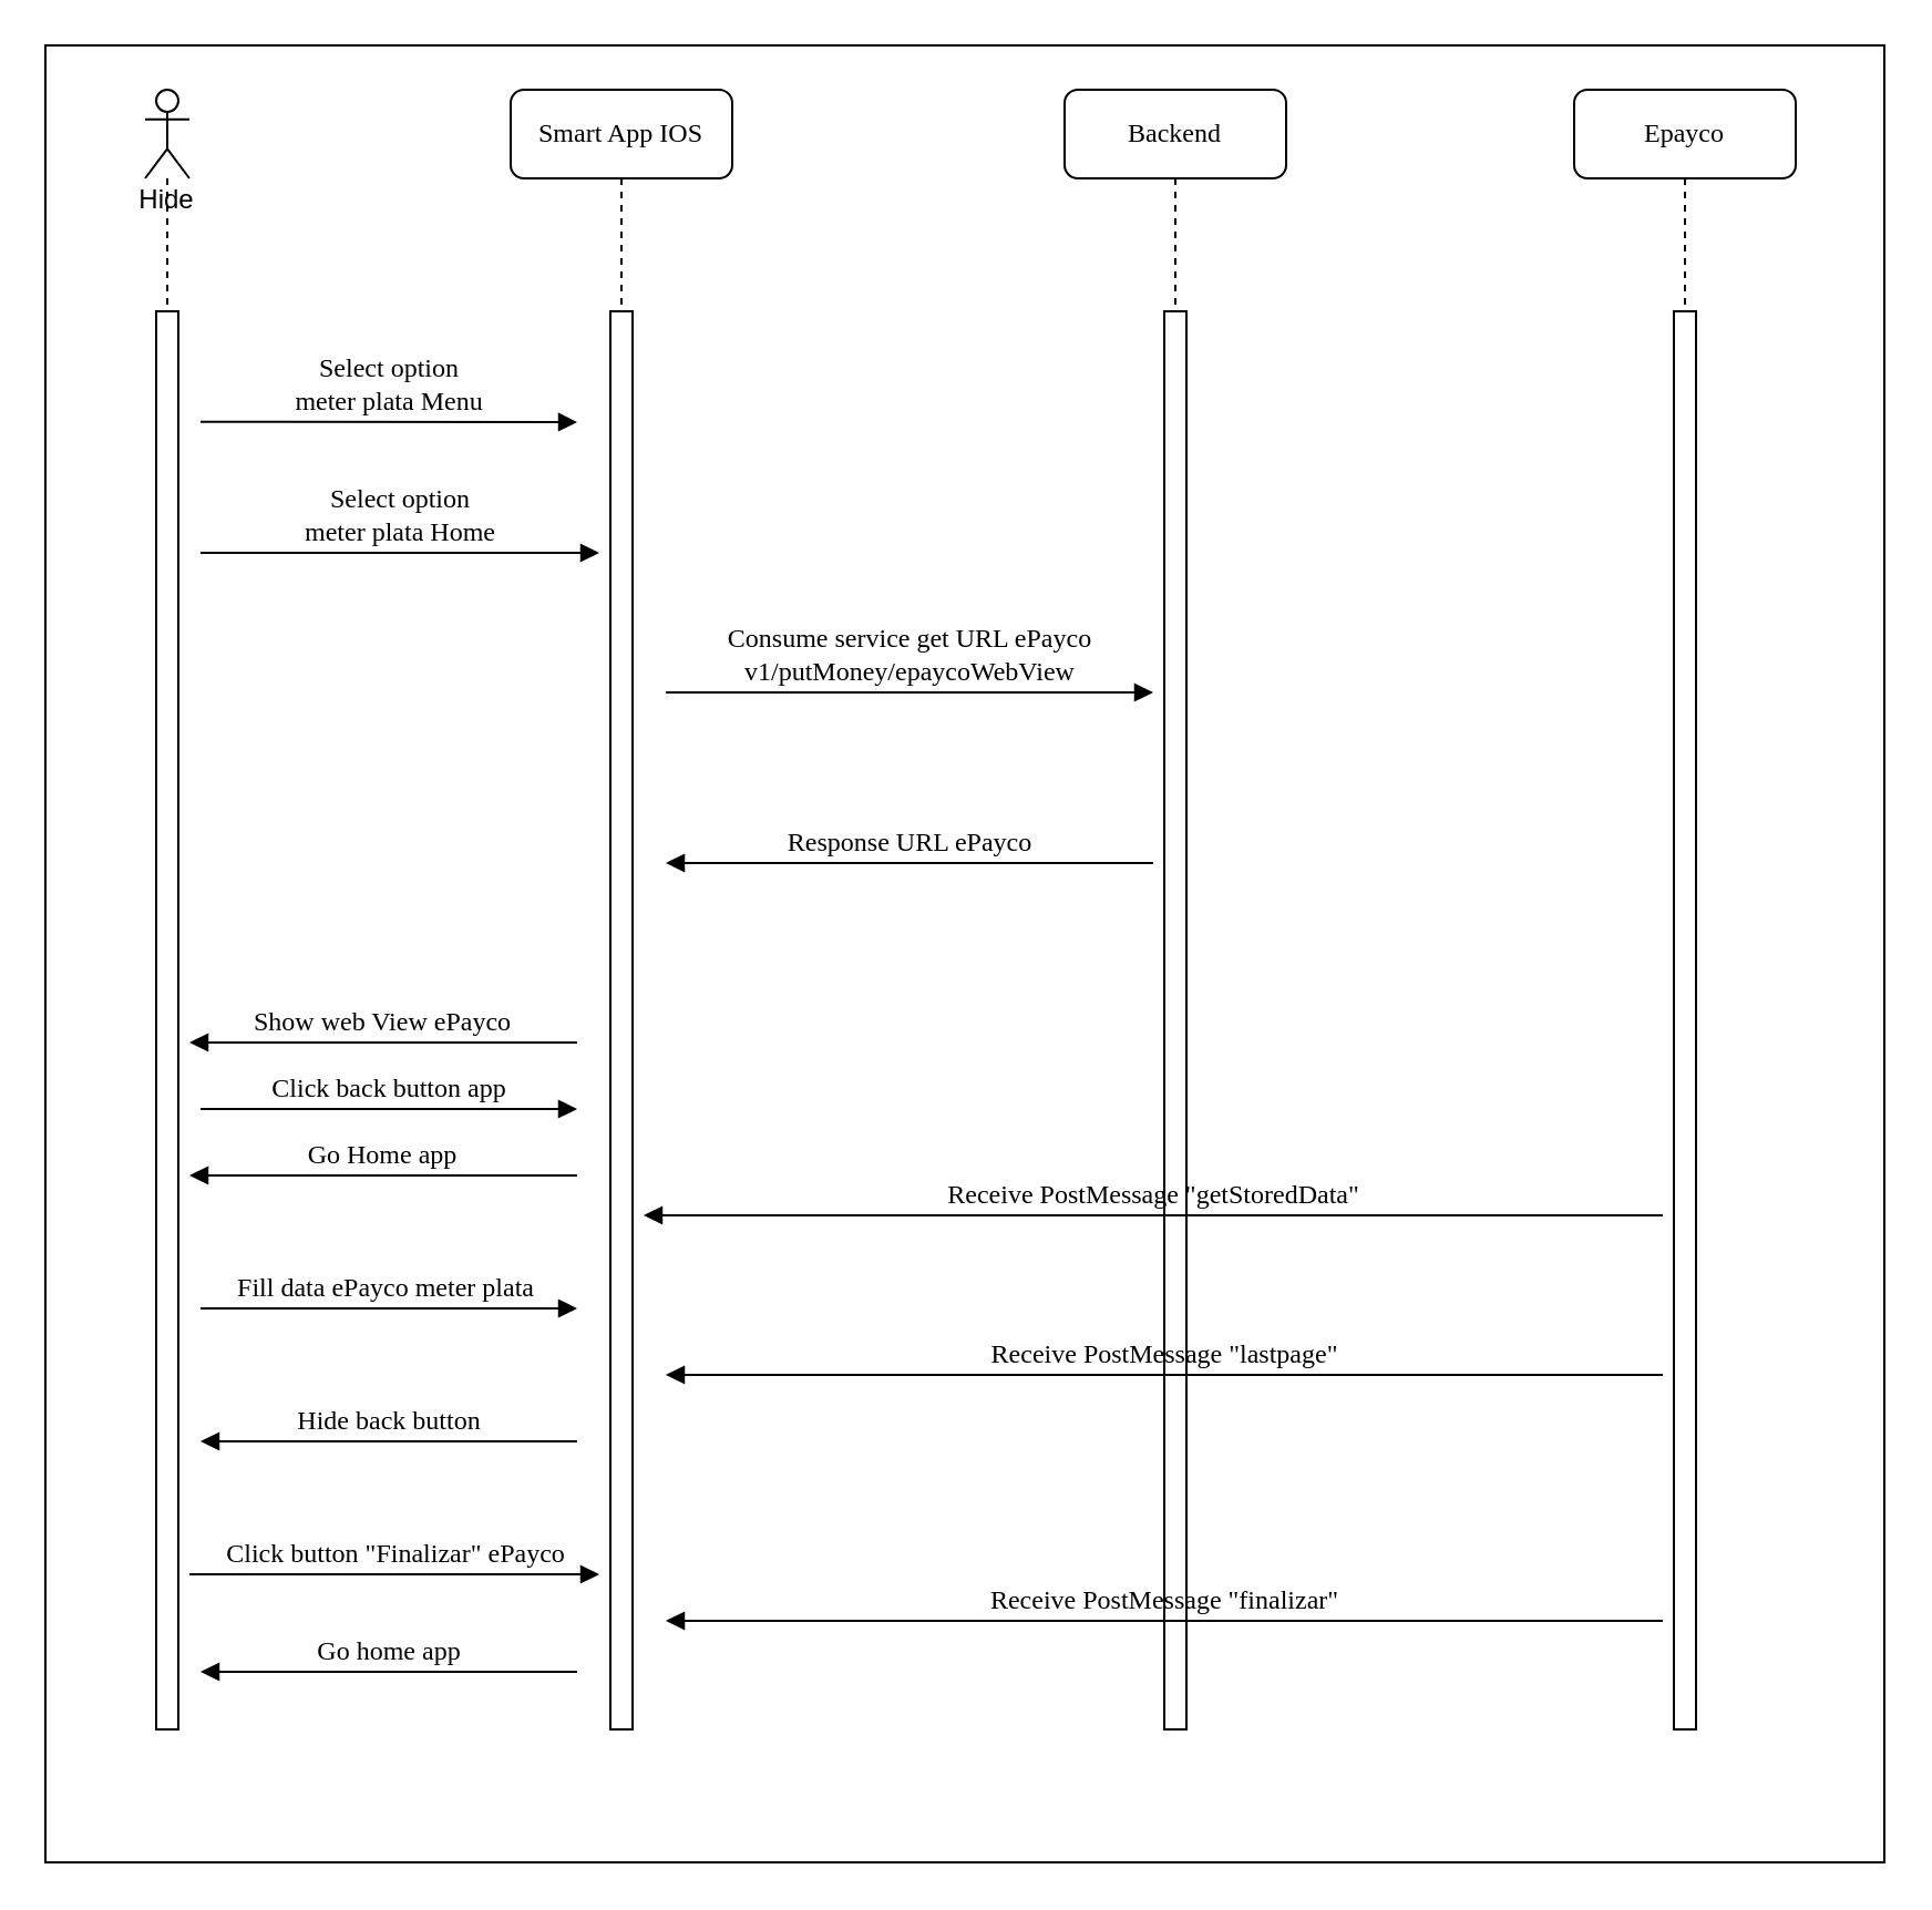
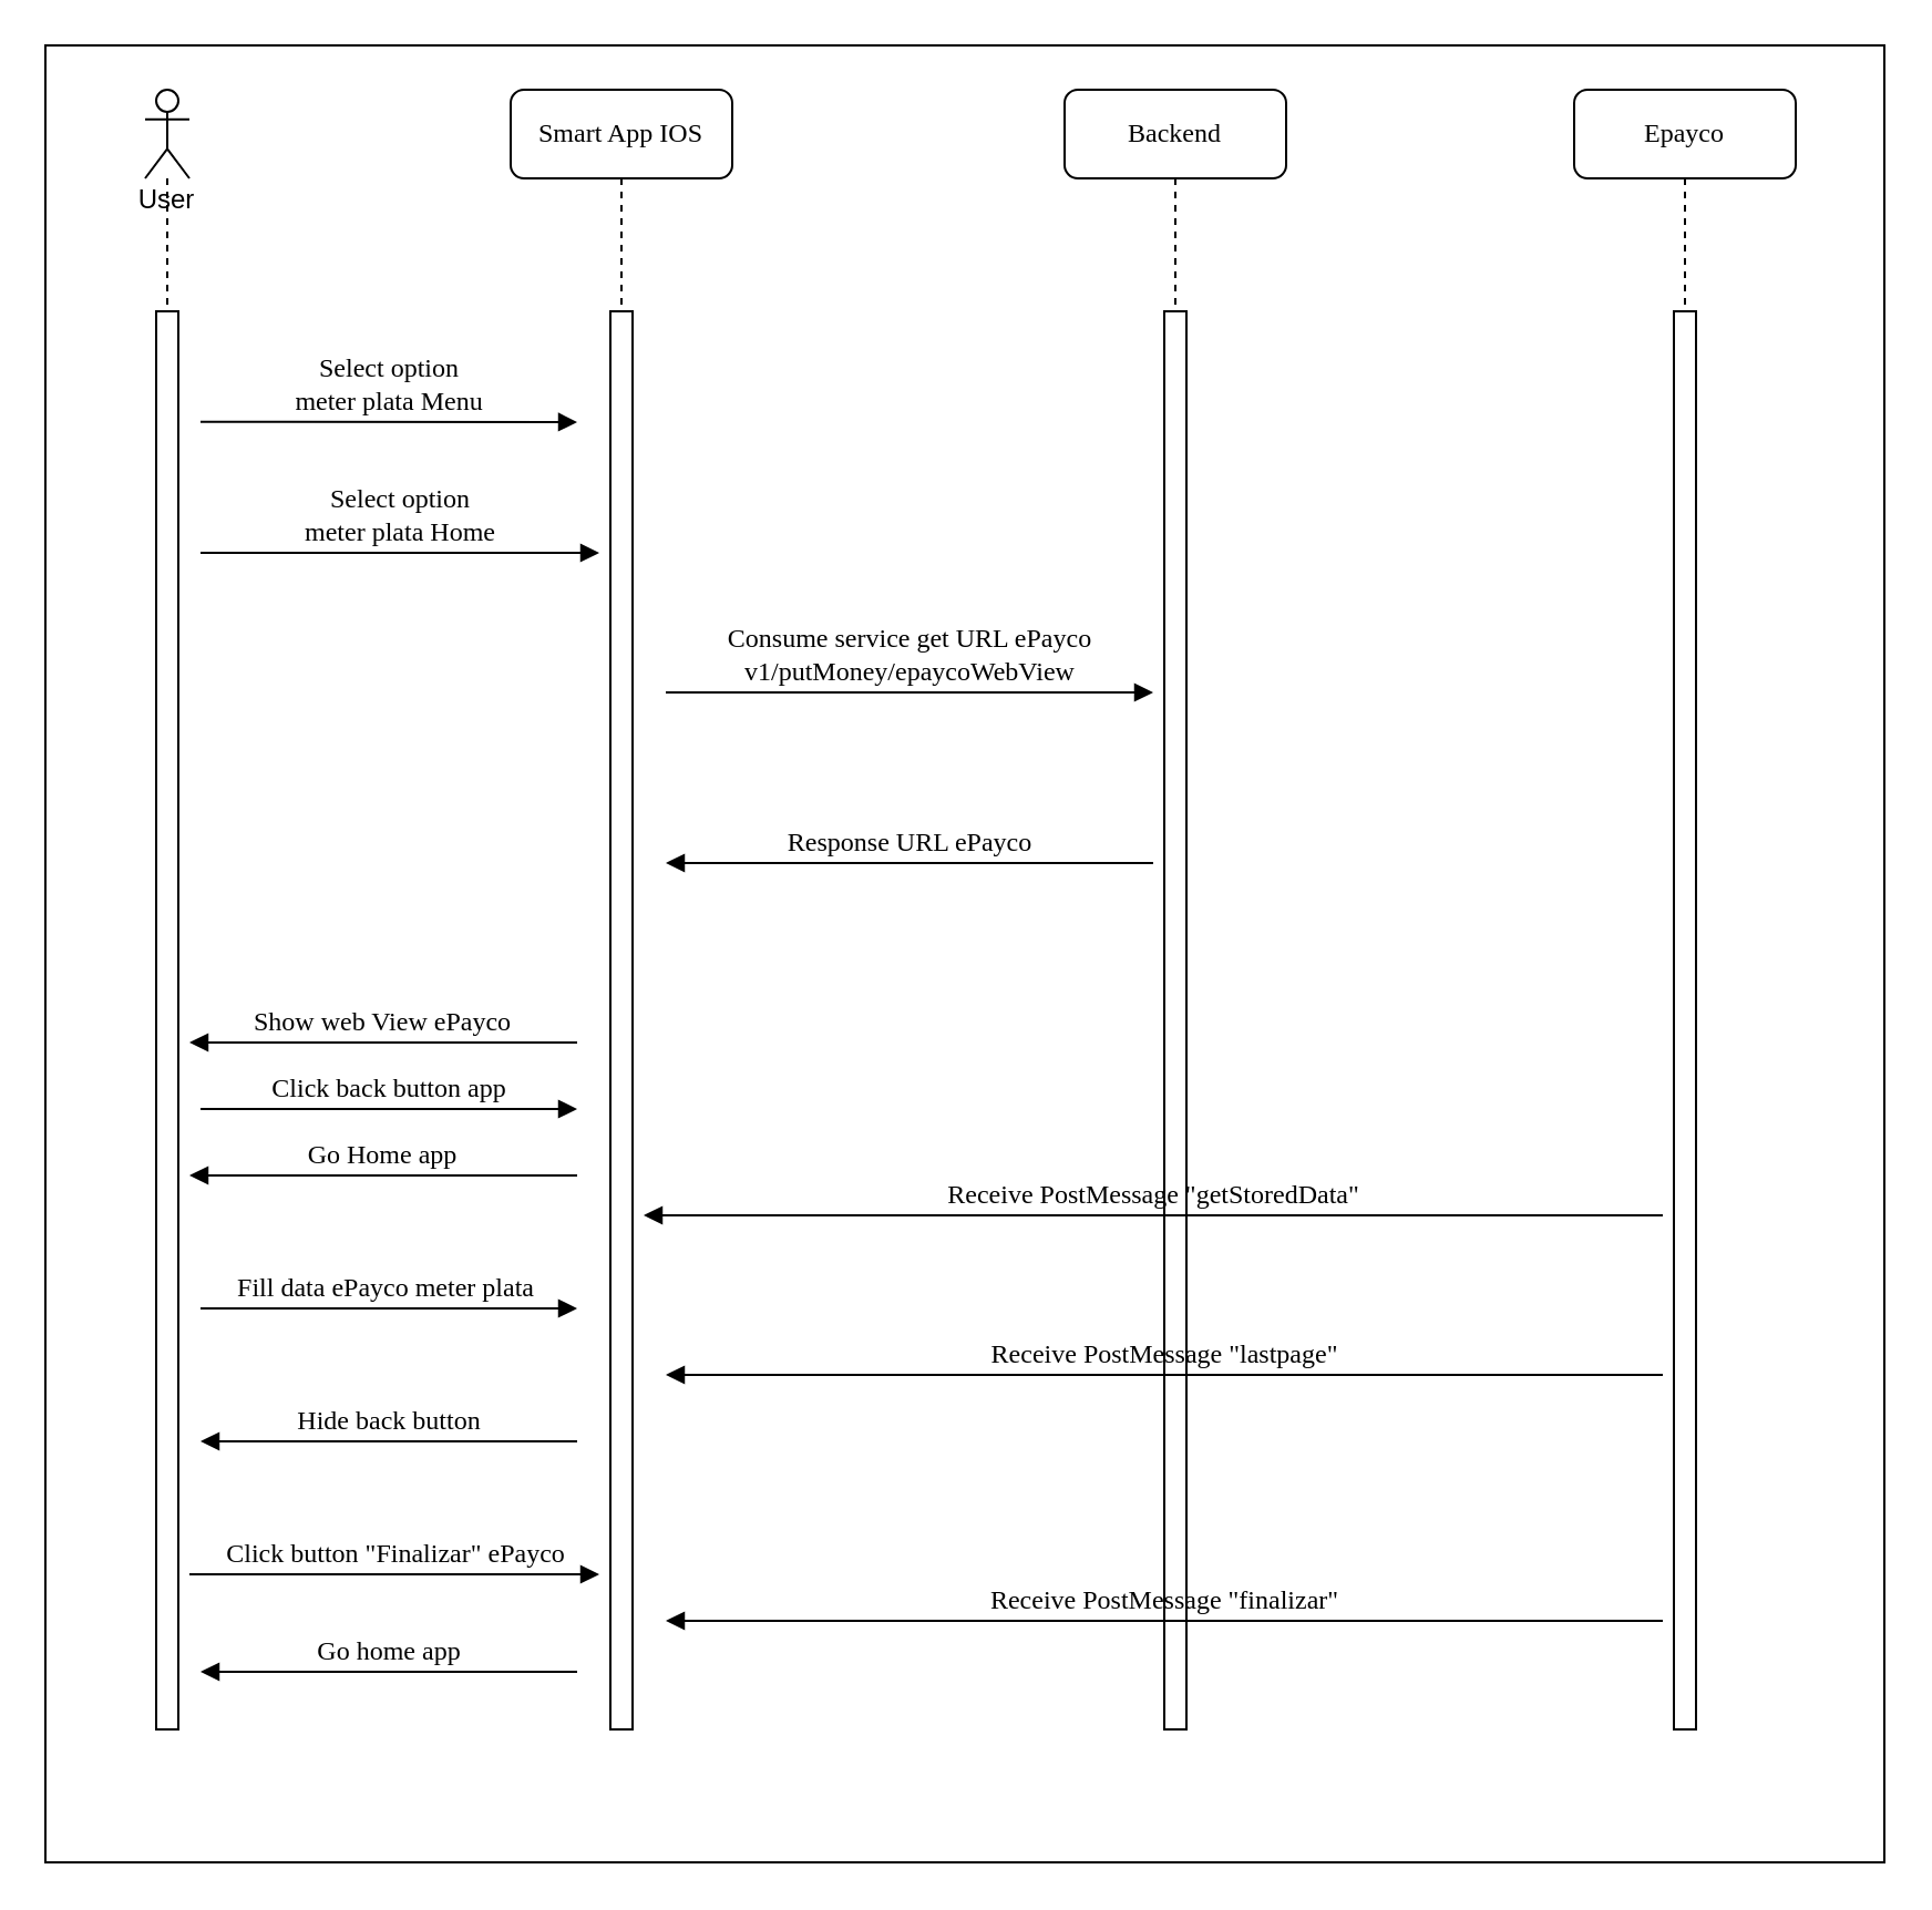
- <mxCell id="3" value="Hide" style="shape=umlLifeline;participant=umlActor;perimeter=lifelinePerimeter;whiteSpace=wrap;html=1;container=1;collapsible=0;recursiveResize=0;verticalAlign=top;spacingTop=36;outlineConnect=0;" parent="1" vertex="1"><mxGeometry x="65" y="40" width="20" height="300" as="geometry" /></mxCell>
+ <mxCell id="3" value="User" style="shape=umlLifeline;participant=umlActor;perimeter=lifelinePerimeter;whiteSpace=wrap;html=1;container=1;collapsible=0;recursiveResize=0;verticalAlign=top;spacingTop=36;outlineConnect=0;" parent="1" vertex="1"><mxGeometry x="65" y="40" width="20" height="300" as="geometry" /></mxCell>
